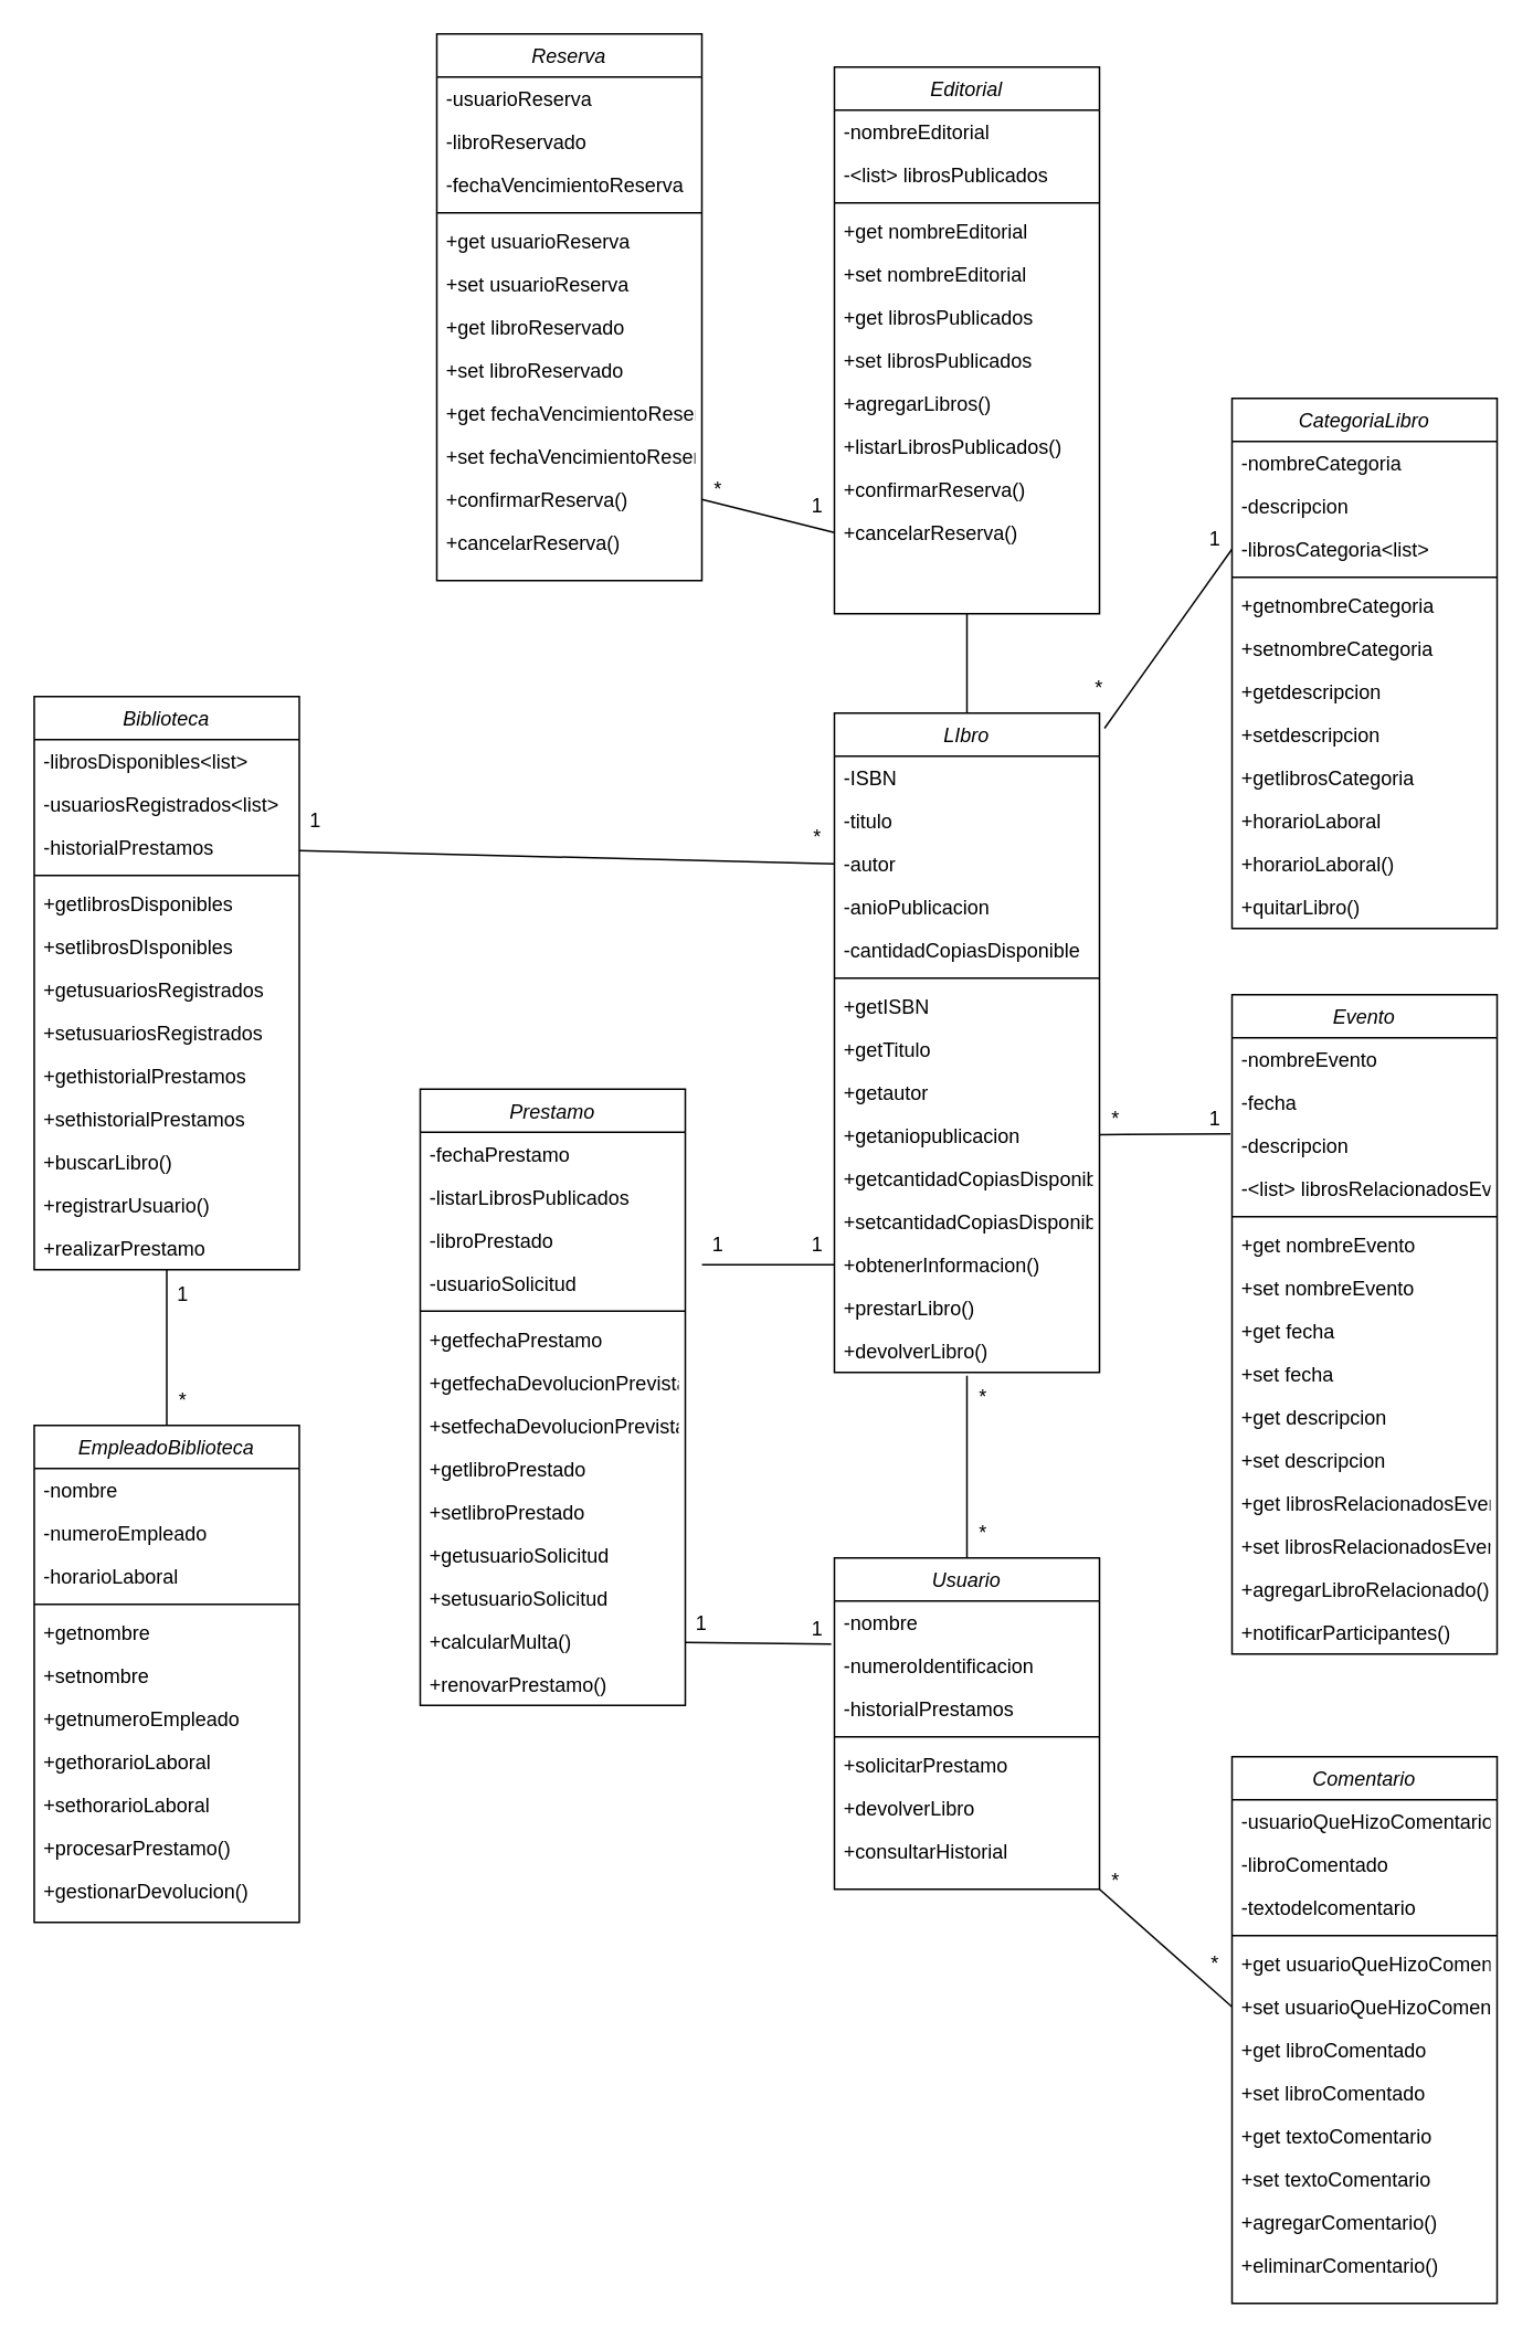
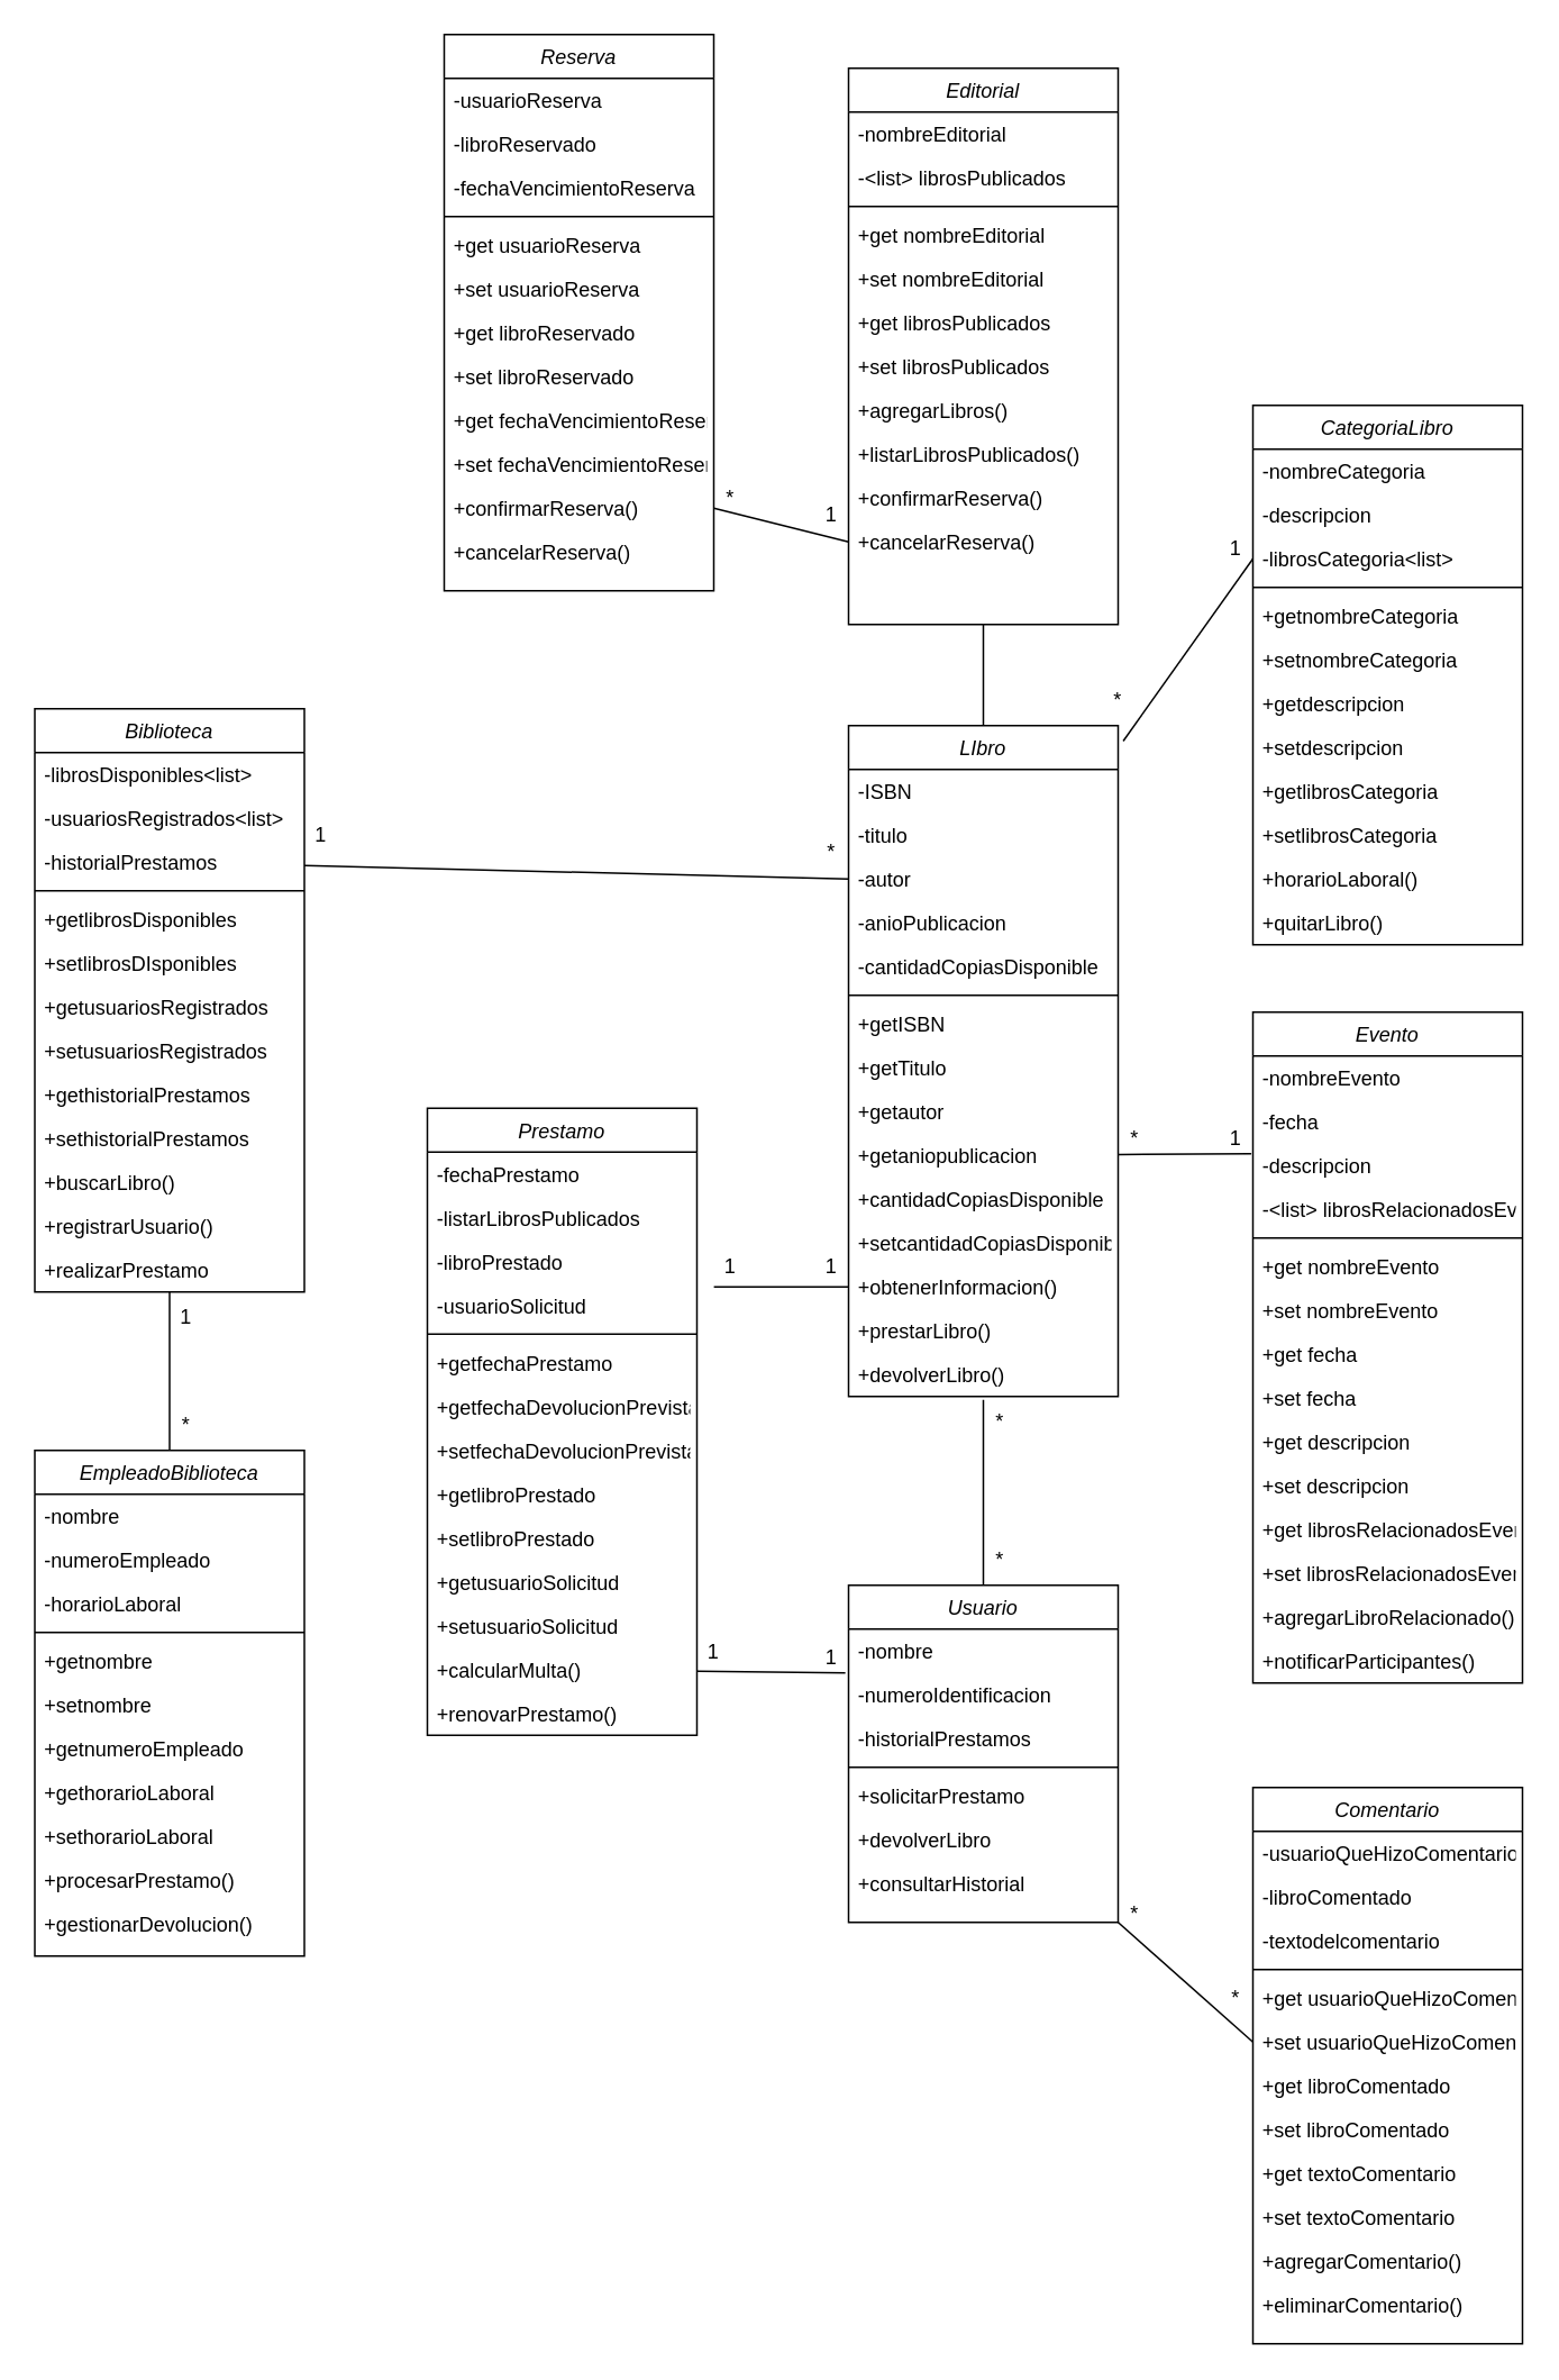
- <mxCell id="78" value="+horarioLaboral" style="text;align=left;verticalAlign=top;spacingLeft=4;spacingRight=4;overflow=hidden;rotatable=0;points=[[0,0.5],[1,0.5]];portConstraint=eastwest;" parent="68" vertex="1"><mxGeometry y="242" width="160" height="26" as="geometry" /></mxCell>
+ <mxCell id="78" value="+setlibrosCategoria" style="text;align=left;verticalAlign=top;spacingLeft=4;spacingRight=4;overflow=hidden;rotatable=0;points=[[0,0.5],[1,0.5]];portConstraint=eastwest;" parent="68" vertex="1"><mxGeometry y="242" width="160" height="26" as="geometry" /></mxCell>
- <mxCell id="14" value="+getcantidadCopiasDisponible" style="text;align=left;verticalAlign=top;spacingLeft=4;spacingRight=4;overflow=hidden;rotatable=0;points=[[0,0.5],[1,0.5]];portConstraint=eastwest;" parent="3" vertex="1"><mxGeometry y="268" width="160" height="26" as="geometry" /></mxCell>
+ <mxCell id="14" value="+cantidadCopiasDisponible" style="text;align=left;verticalAlign=top;spacingLeft=4;spacingRight=4;overflow=hidden;rotatable=0;points=[[0,0.5],[1,0.5]];portConstraint=eastwest;" parent="3" vertex="1"><mxGeometry y="268" width="160" height="26" as="geometry" /></mxCell>
